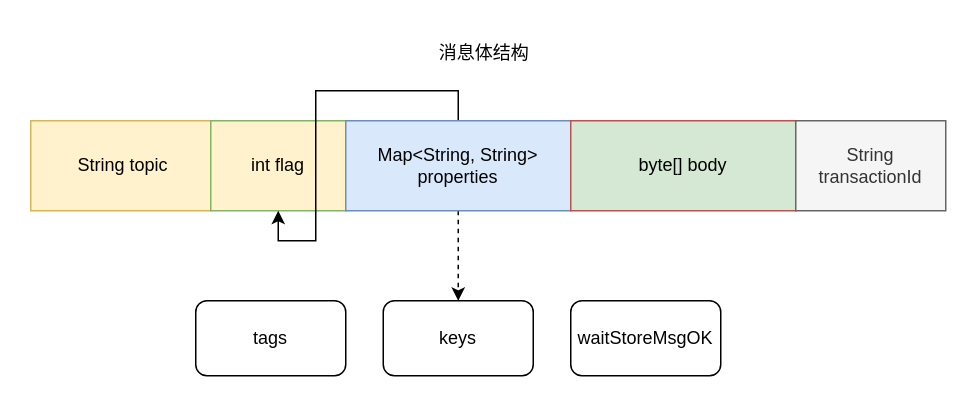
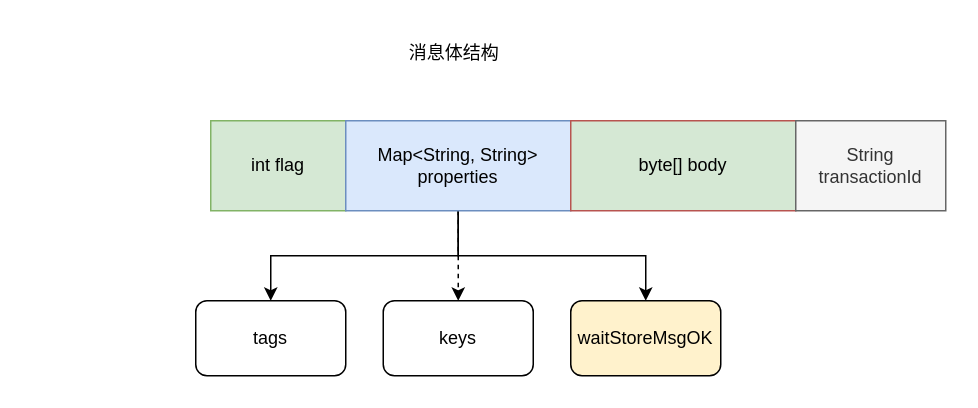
- <mxCell id="13" value="消息体结构" style="text;html=1;strokeColor=none;fillColor=none;align=center;verticalAlign=middle;whiteSpace=wrap;rounded=0;" vertex="1" parent="1"><mxGeometry x="270" y="20" width="105" height="30" as="geometry" /></mxCell>
+ <mxCell id="13" value="消息体结构" style="text;html=1;strokeColor=none;fillColor=none;align=center;verticalAlign=middle;whiteSpace=wrap;rounded=0;" vertex="1" parent="1"><mxGeometry x="250" y="20" width="105" height="30" as="geometry" /></mxCell>
- <mxCell id="4" style="edgeStyle=orthogonalEdgeStyle;rounded=0;orthogonalLoop=1;jettySize=auto;html=1;" edge="1" parent="1" source="7" target="3"><mxGeometry relative="1" as="geometry" /></mxCell>
+ <mxCell id="4" style="edgeStyle=orthogonalEdgeStyle;rounded=0;orthogonalLoop=1;jettySize=auto;html=1;" edge="1" parent="1" source="7" target="11"><mxGeometry relative="1" as="geometry" /></mxCell>
- <mxCell id="2" value="&amp;nbsp;String topic" style="rounded=0;whiteSpace=wrap;html=1;fillColor=#fff2cc;strokeColor=#d6b656;" vertex="1" parent="1"><mxGeometry x="20" y="80" width="120" height="60" as="geometry" /></mxCell>
- <mxCell id="3" value="int flag" style="rounded=0;whiteSpace=wrap;html=1;fillColor=#fff2cc;strokeColor=#82b366;" vertex="1" parent="1"><mxGeometry x="140" y="80" width="90" height="60" as="geometry" /></mxCell>
+ <mxCell id="3" value="int flag" style="rounded=0;whiteSpace=wrap;html=1;fillColor=#d5e8d4;strokeColor=#82b366;" vertex="1" parent="1"><mxGeometry x="140" y="80" width="90" height="60" as="geometry" /></mxCell>
+ <mxCell id="6" style="edgeStyle=orthogonalEdgeStyle;rounded=0;orthogonalLoop=1;jettySize=auto;html=1;exitX=0.5;exitY=1;exitDx=0;exitDy=0;" edge="1" parent="1" source="7" target="12"><mxGeometry relative="1" as="geometry" /></mxCell>
- <mxCell id="12" value="waitStoreMsgOK" style="rounded=1;whiteSpace=wrap;html=1;" vertex="1" parent="1"><mxGeometry x="380" y="200" width="100" height="50" as="geometry" /></mxCell>
+ <mxCell id="12" value="waitStoreMsgOK" style="rounded=1;whiteSpace=wrap;html=1;fillColor=#fff2cc;" vertex="1" parent="1"><mxGeometry x="380" y="200" width="100" height="50" as="geometry" /></mxCell>
